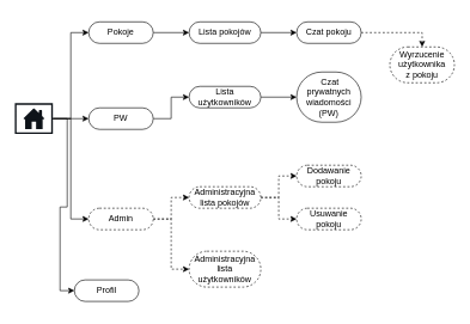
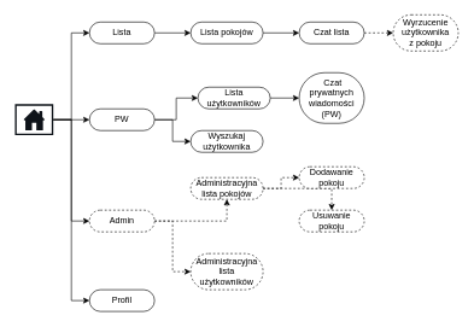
- <mxCell id="7" value="Pokoje" style="rounded=1;whiteSpace=wrap;html=1;arcSize=50;" vertex="1" parent="1"><mxGeometry x="123" y="30" width="90" height="30" as="geometry" /></mxCell>
+ <mxCell id="7" value="Lista" style="rounded=1;whiteSpace=wrap;html=1;arcSize=50;" vertex="1" parent="1"><mxGeometry x="123" y="30" width="90" height="30" as="geometry" /></mxCell>
- <mxCell id="17" value="Czat pokoju" style="rounded=1;whiteSpace=wrap;html=1;arcSize=50;" vertex="1" parent="1"><mxGeometry x="413" y="30" width="90" height="30" as="geometry" /></mxCell>
+ <mxCell id="17" value="Czat lista" style="rounded=1;whiteSpace=wrap;html=1;arcSize=50;" vertex="1" parent="1"><mxGeometry x="413" y="30" width="90" height="30" as="geometry" /></mxCell>
- <mxCell id="29" value="Wyrzucenie użytkownika &lt;br&gt;z pokoju" style="rounded=1;whiteSpace=wrap;html=1;arcSize=50;dashed=1;" vertex="1" parent="1"><mxGeometry x="543" y="65" width="90" height="50" as="geometry" /></mxCell>
+ <mxCell id="29" value="Wyrzucenie użytkownika &lt;br&gt;z pokoju" style="rounded=1;whiteSpace=wrap;html=1;arcSize=50;dashed=1;" vertex="1" parent="1"><mxGeometry x="543" y="20" width="90" height="50" as="geometry" /></mxCell>
- <mxCell id="19" value="Lista użytkowników" style="rounded=1;whiteSpace=wrap;html=1;arcSize=50;" vertex="1" parent="1"><mxGeometry x="263" y="120" width="100" height="30" as="geometry" /></mxCell>
+ <mxCell id="19" value="Lista użytkowników" style="rounded=1;whiteSpace=wrap;html=1;arcSize=50;" vertex="1" parent="1"><mxGeometry x="273" y="120" width="100" height="30" as="geometry" /></mxCell>
+ <mxCell id="9" style="edgeStyle=orthogonalEdgeStyle;rounded=0;orthogonalLoop=1;jettySize=auto;html=1;" edge="1" parent="1" source="10" target="20"><mxGeometry relative="1" as="geometry" /></mxCell>
+ <mxCell id="20" value="Wyszukaj użytkownika" style="rounded=1;whiteSpace=wrap;html=1;arcSize=50;" vertex="1" parent="1"><mxGeometry x="263" y="180" width="100" height="30" as="geometry" /></mxCell>
- <mxCell id="25" value="Administracyjna lista pokojów" style="rounded=1;whiteSpace=wrap;html=1;arcSize=50;dashed=1;" vertex="1" parent="1"><mxGeometry x="263" y="260" width="100" height="30" as="geometry" /></mxCell>
+ <mxCell id="25" value="Administracyjna lista pokojów" style="rounded=1;whiteSpace=wrap;html=1;arcSize=50;dashed=1;" vertex="1" parent="1"><mxGeometry x="263" y="245" width="100" height="30" as="geometry" /></mxCell>
- <mxCell id="22" value="Profil" style="rounded=1;whiteSpace=wrap;html=1;arcSize=50;" vertex="1" parent="1"><mxGeometry x="103" y="390" width="90" height="30" as="geometry" /></mxCell>
+ <mxCell id="22" value="Profil" style="rounded=1;whiteSpace=wrap;html=1;arcSize=50;" vertex="1" parent="1"><mxGeometry x="123" y="400" width="90" height="30" as="geometry" /></mxCell>
